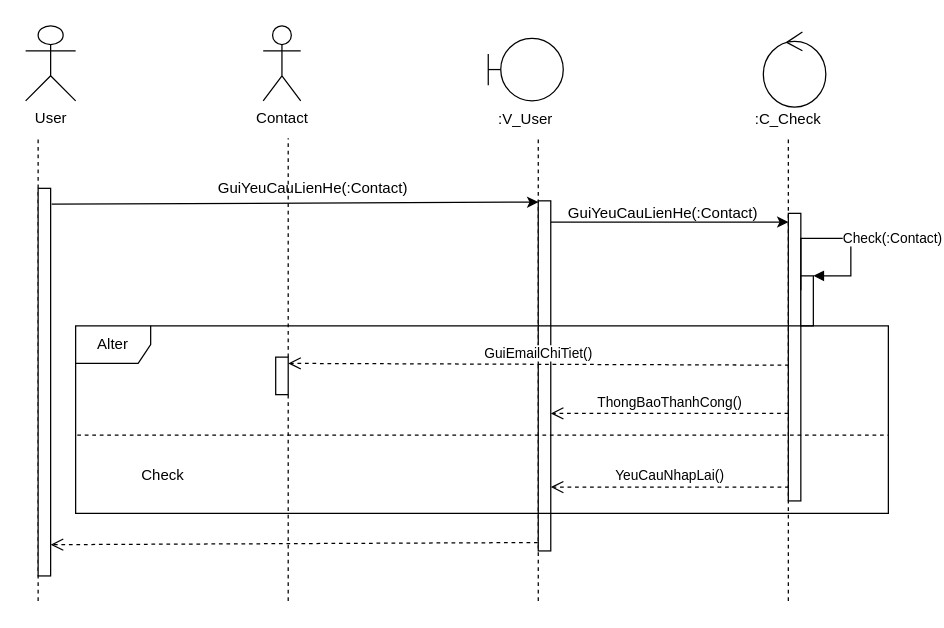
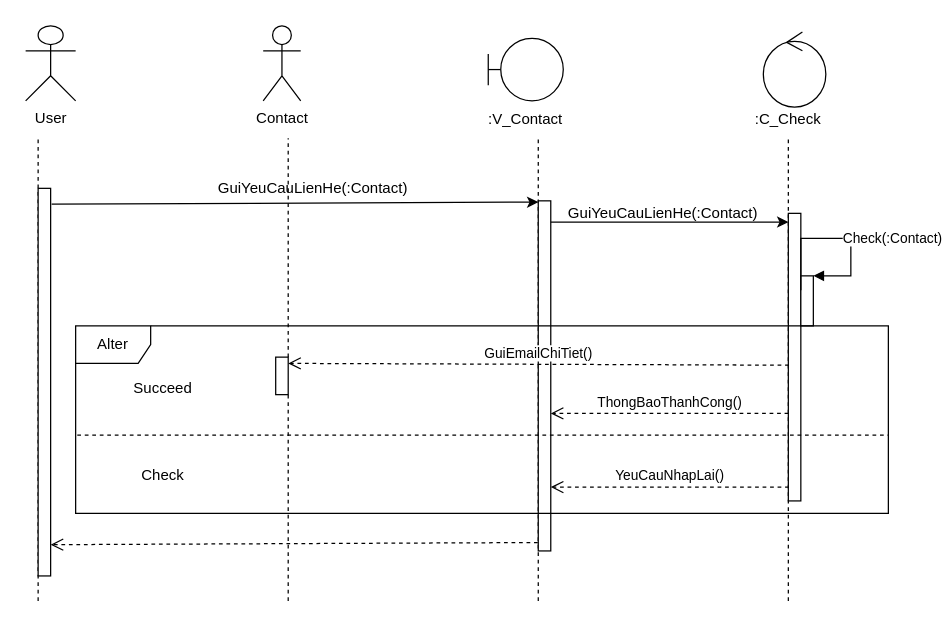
- <mxCell id="5" value=":V_User" style="text;html=1;strokeColor=none;fillColor=none;align=center;verticalAlign=middle;whiteSpace=wrap;rounded=0;" parent="1" vertex="1"><mxGeometry x="400" y="85" width="40" height="20" as="geometry" /></mxCell>
+ <mxCell id="5" value=":V_Contact" style="text;html=1;strokeColor=none;fillColor=none;align=center;verticalAlign=middle;whiteSpace=wrap;rounded=0;" parent="1" vertex="1"><mxGeometry x="400" y="85" width="40" height="20" as="geometry" /></mxCell>
+ <mxCell id="31" value="Succeed" style="text;html=1;strokeColor=none;fillColor=none;align=center;verticalAlign=middle;whiteSpace=wrap;rounded=0;" vertex="1" parent="1"><mxGeometry x="110" y="300" width="40" height="20" as="geometry" /></mxCell>
